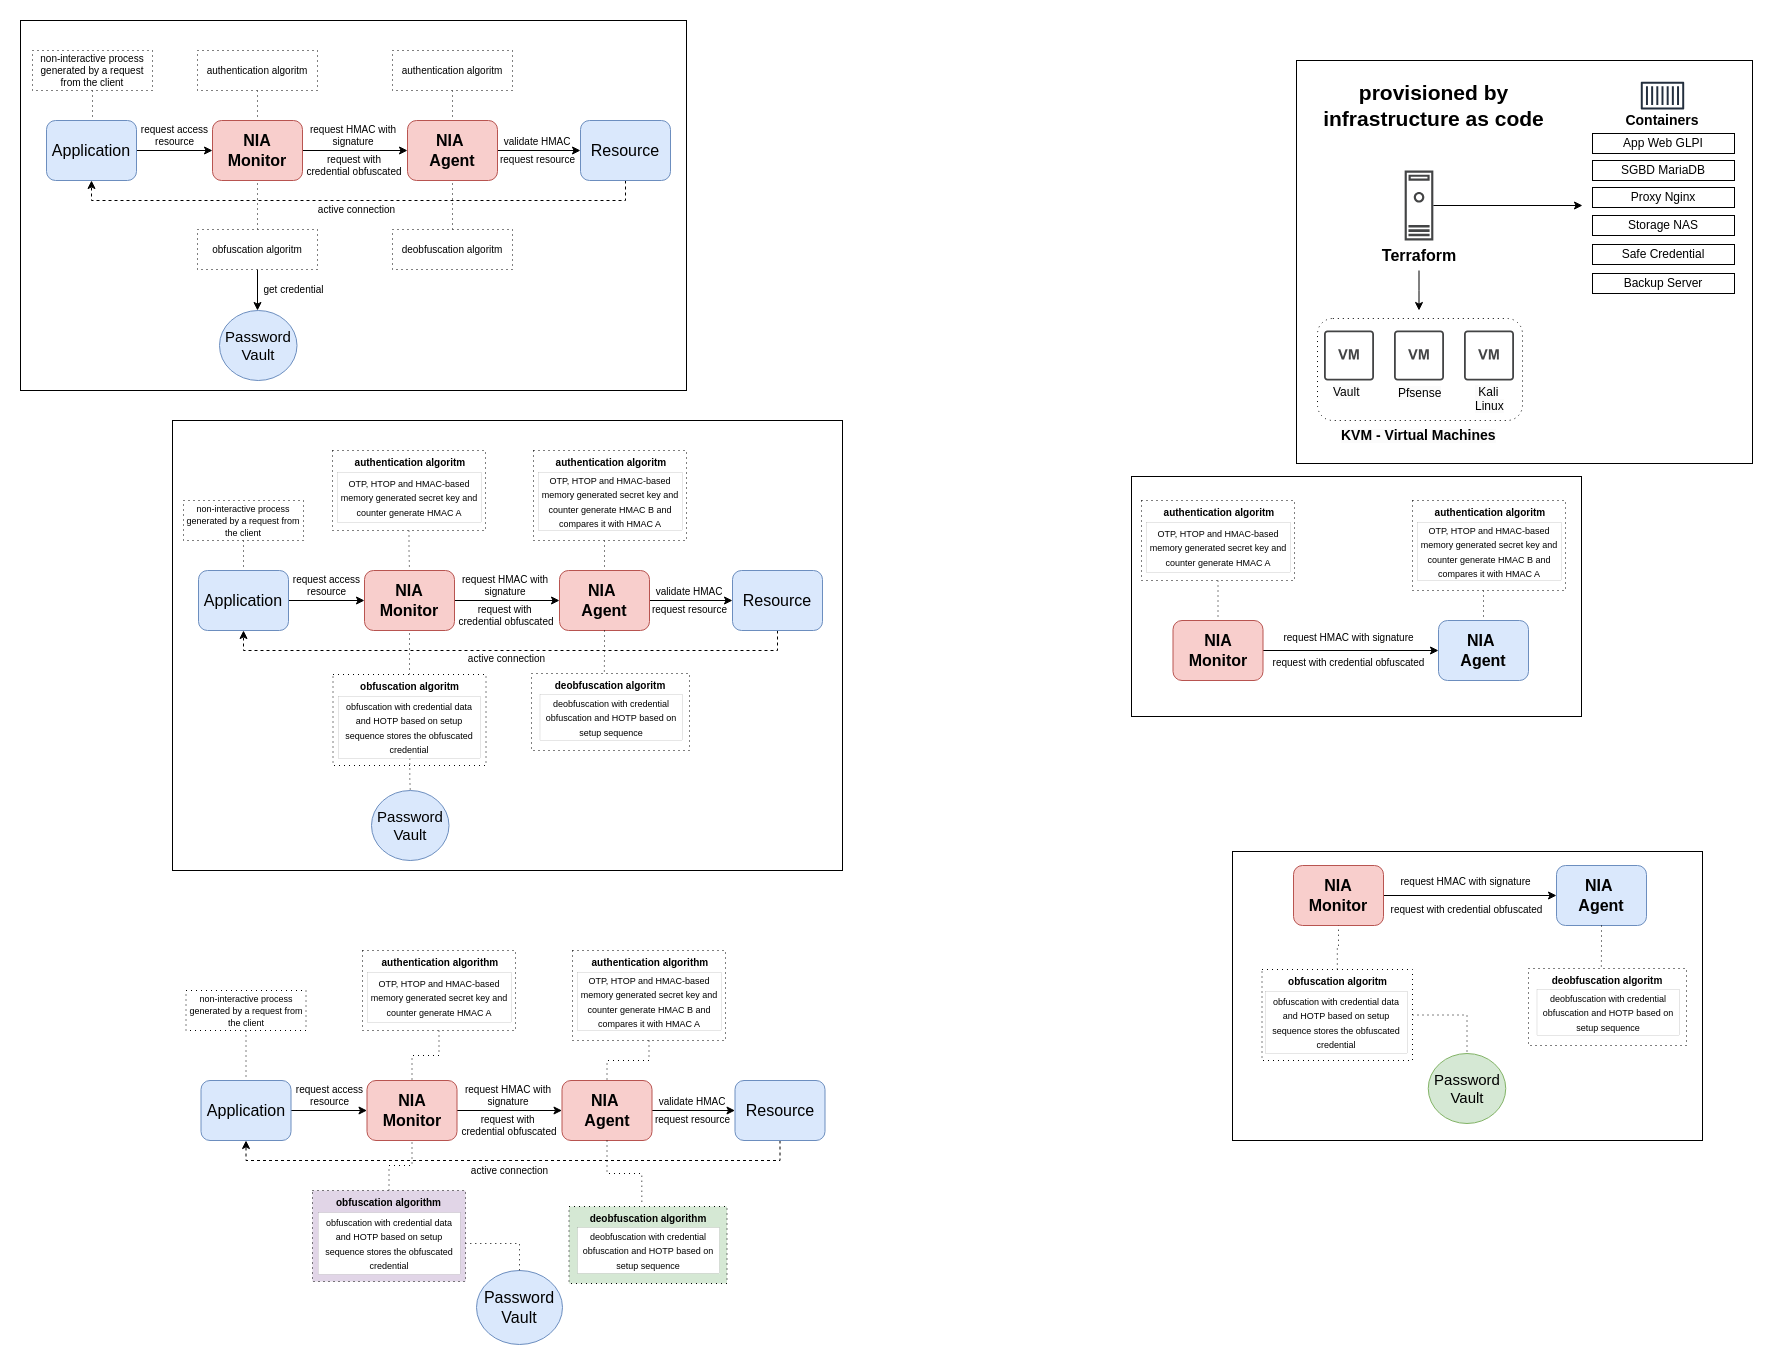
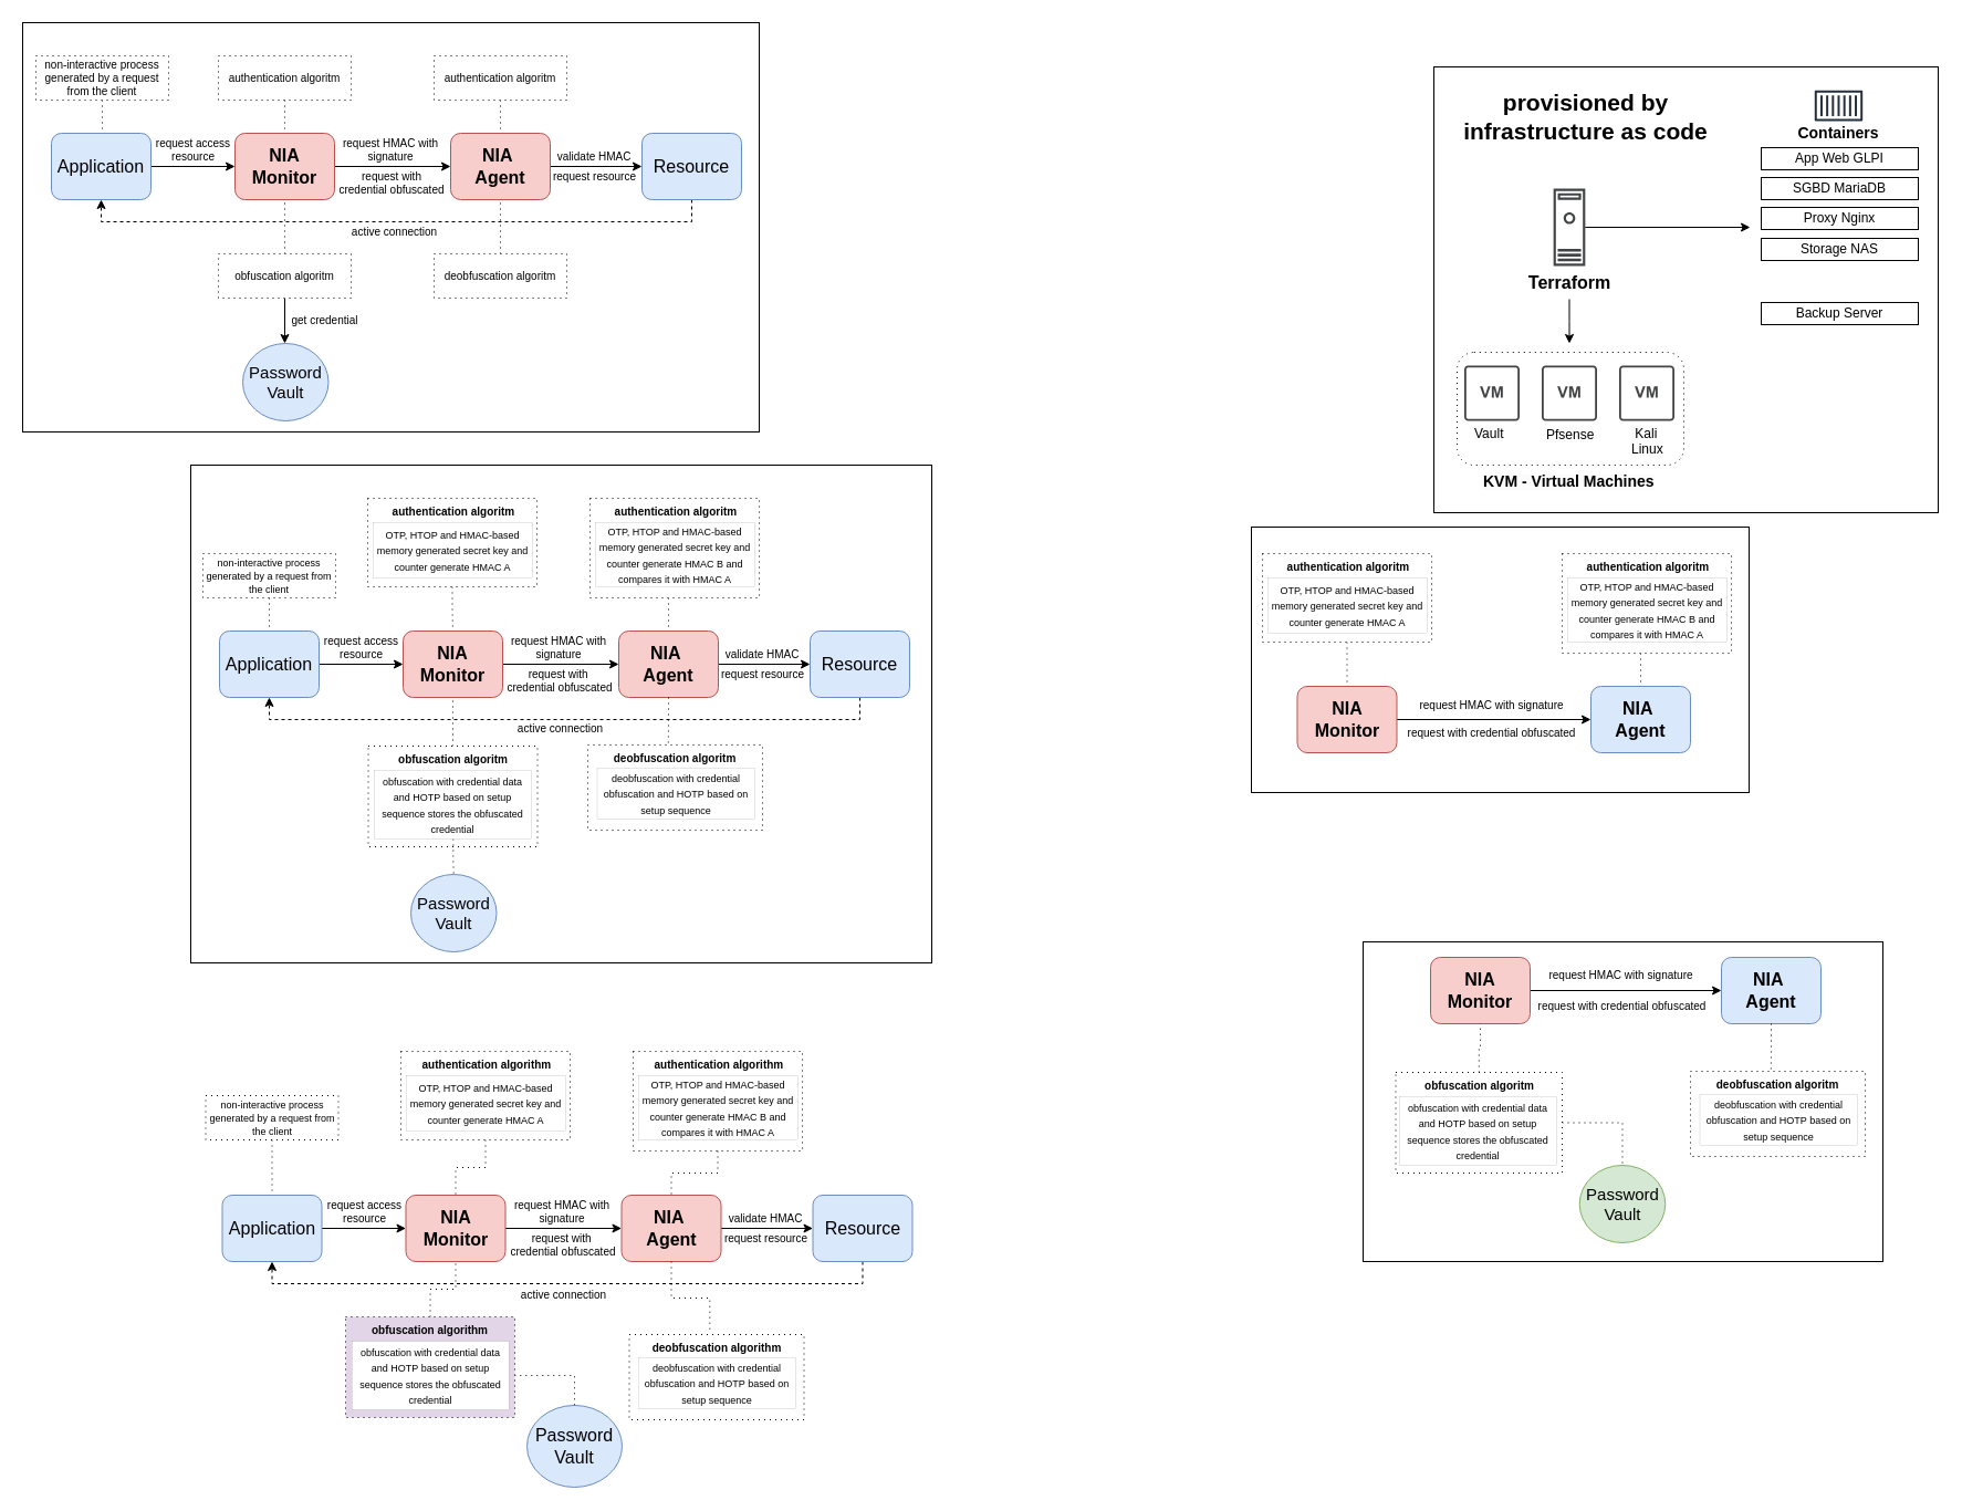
- <mxCell id="143" value="Safe Credential" style="rounded=0;whiteSpace=wrap;html=1;" vertex="1" parent="138"><mxGeometry y="111" width="142" height="20" as="geometry" /></mxCell>
- <mxCell id="62" value="&lt;b&gt;deobfuscation algorithm&lt;/b&gt;" style="rounded=0;whiteSpace=wrap;html=1;fontSize=10;dashed=1;dashPattern=1 4;strokeColor=default;verticalAlign=top;fillColor=#d5e8d4;" vertex="1" parent="61"><mxGeometry width="158" height="77" as="geometry" /></mxCell>
+ <mxCell id="62" value="&lt;b&gt;deobfuscation algorithm&lt;/b&gt;" style="rounded=0;whiteSpace=wrap;html=1;fontSize=10;dashed=1;dashPattern=1 4;strokeColor=default;verticalAlign=top;" vertex="1" parent="61"><mxGeometry width="158" height="77" as="geometry" /></mxCell>
